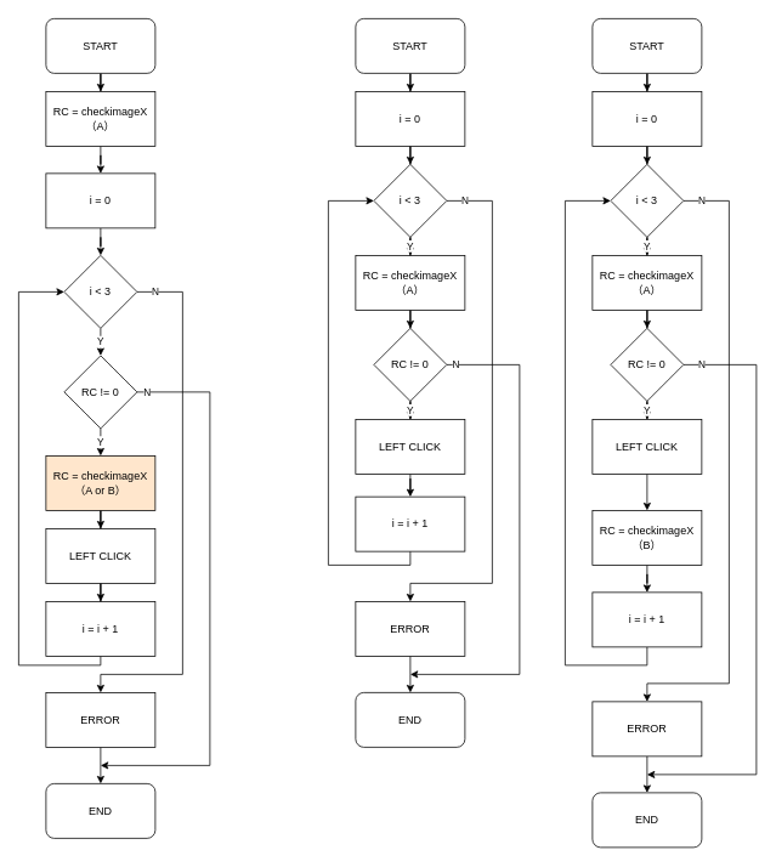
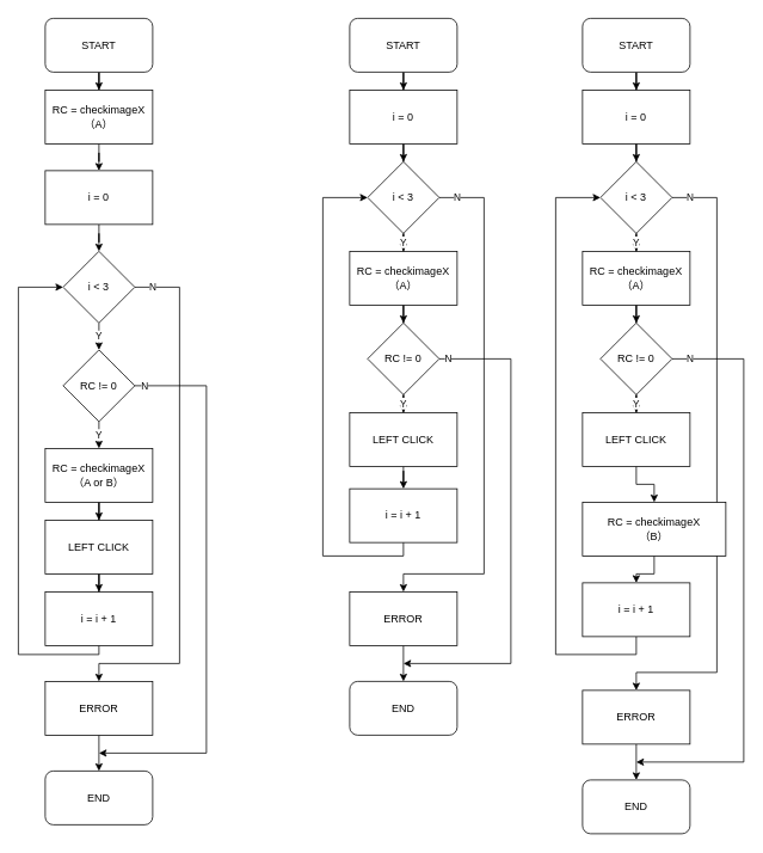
- <mxCell id="62" value="&lt;div&gt;RC = checkimageX&lt;/div&gt;（A or B）" style="rounded=0;whiteSpace=wrap;html=1;fillColor=#ffe6cc;" vertex="1" parent="1"><mxGeometry x="50" y="500" width="120" height="60" as="geometry" /></mxCell>
+ <mxCell id="62" value="&lt;div&gt;RC = checkimageX&lt;/div&gt;（A or B）" style="rounded=0;whiteSpace=wrap;html=1;" vertex="1" parent="1"><mxGeometry x="50" y="500" width="120" height="60" as="geometry" /></mxCell>
- <mxCell id="41" value="&lt;div&gt;RC = checkimageX&lt;/div&gt;（B）" style="rounded=0;whiteSpace=wrap;html=1;" vertex="1" parent="1"><mxGeometry x="650" y="560" width="120" height="60" as="geometry" /></mxCell>
+ <mxCell id="41" value="&lt;div&gt;RC = checkimageX&lt;/div&gt;（B）" style="rounded=0;whiteSpace=wrap;html=1;" vertex="1" parent="1"><mxGeometry x="650" y="560" width="160" height="60" as="geometry" /></mxCell>
